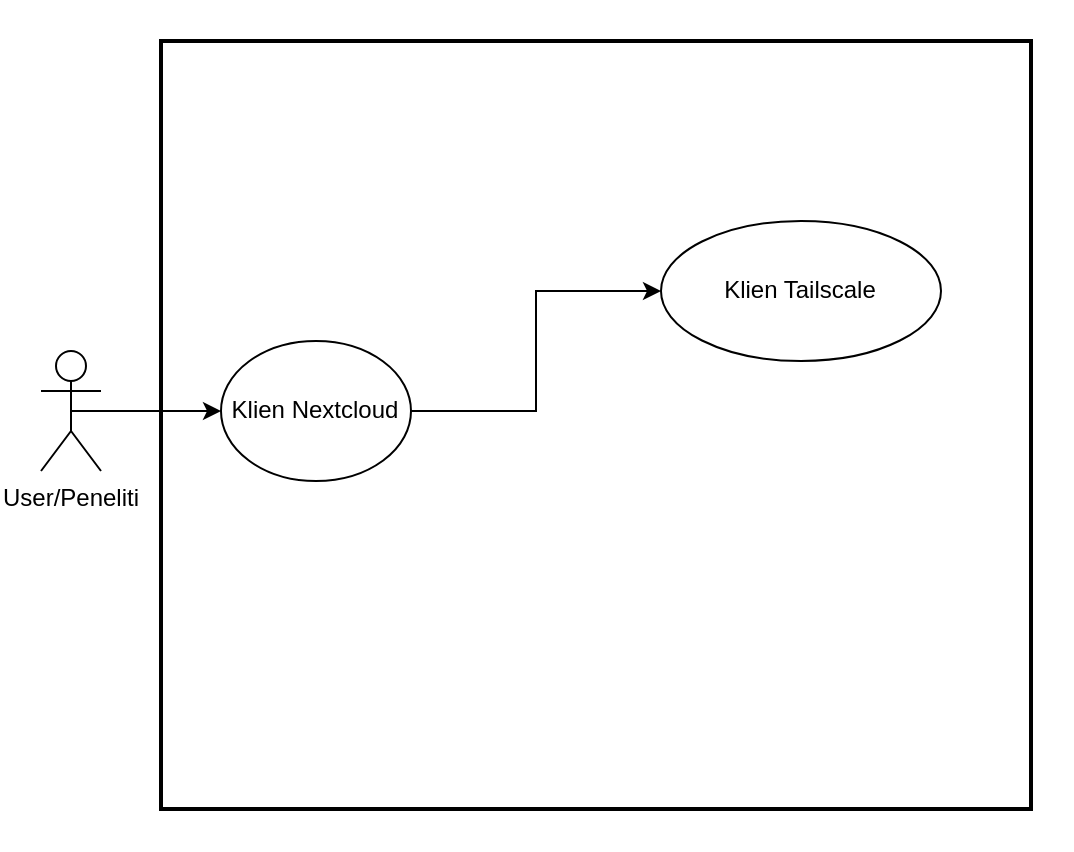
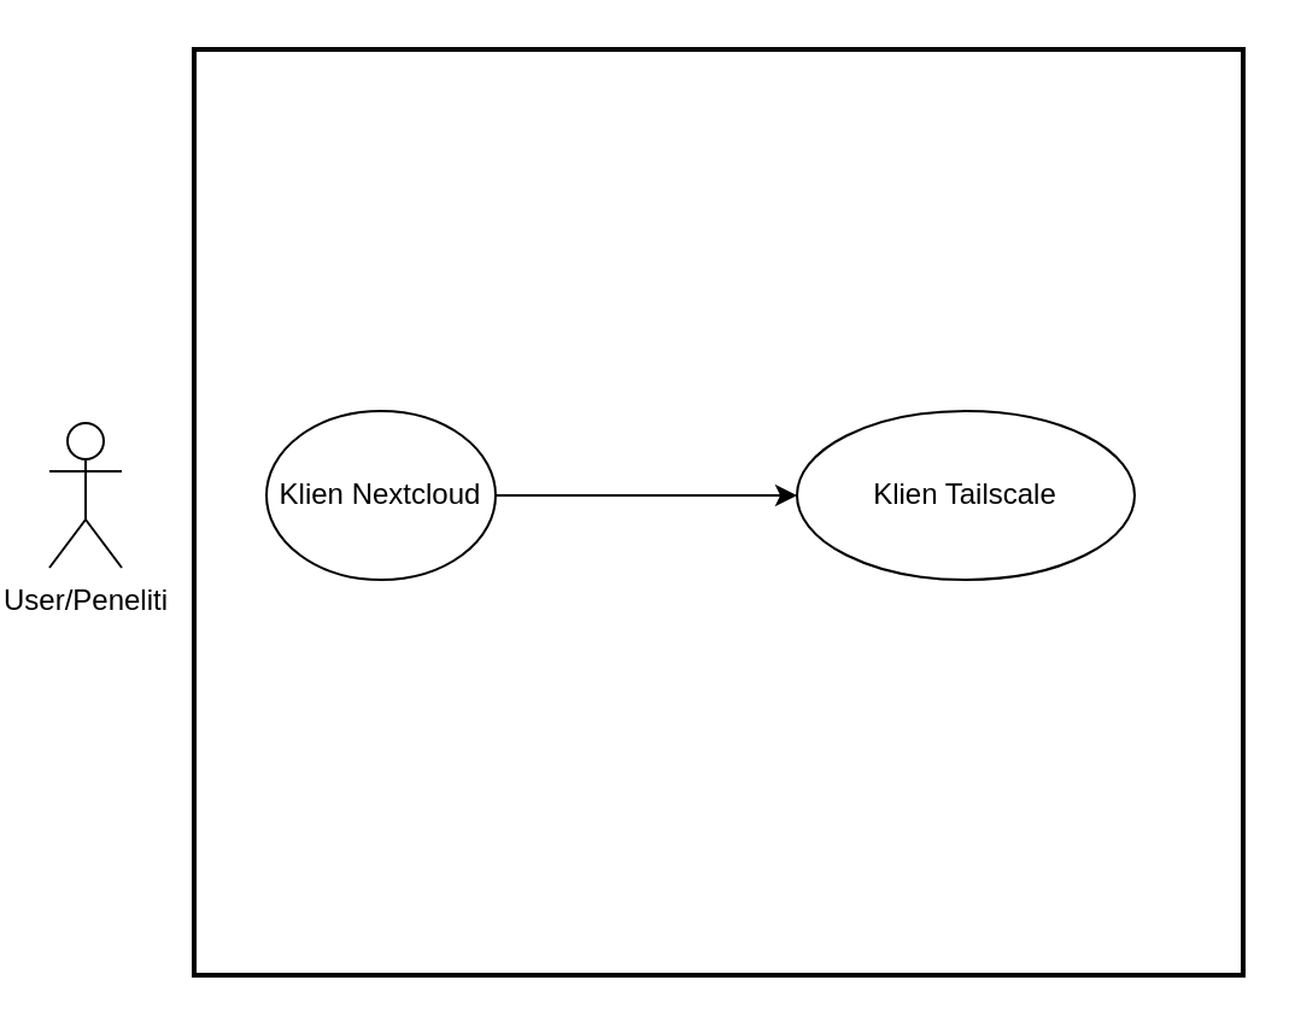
- <mxCell id="7" value="Klien Tailscale" style="ellipse;whiteSpace=wrap;html=1;" vertex="1" parent="1"><mxGeometry x="330" y="110" width="140" height="70" as="geometry" /></mxCell>
+ <mxCell id="7" value="Klien Tailscale" style="ellipse;whiteSpace=wrap;html=1;" vertex="1" parent="1"><mxGeometry x="330" y="170" width="140" height="70" as="geometry" /></mxCell>
- <mxCell id="3" style="edgeStyle=orthogonalEdgeStyle;rounded=0;orthogonalLoop=1;jettySize=auto;html=1;exitX=0.5;exitY=0.5;exitDx=0;exitDy=0;exitPerimeter=0;entryX=0;entryY=0.5;entryDx=0;entryDy=0;" edge="1" parent="1" source="4" target="6"><mxGeometry relative="1" as="geometry" /></mxCell>
